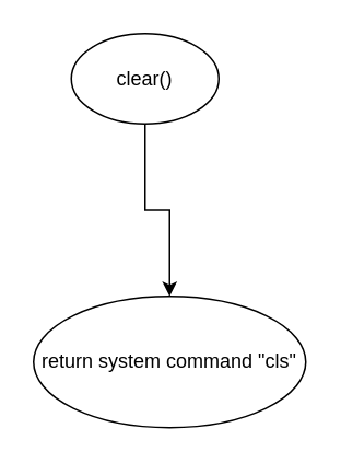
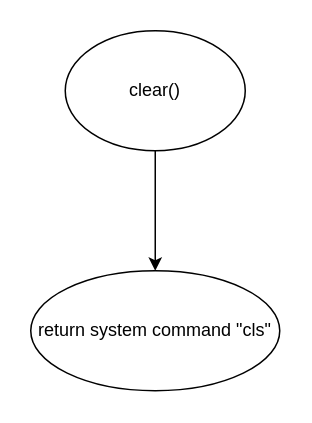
- <mxCell id="3" value="clear()" style="ellipse;whiteSpace=wrap;html=1;" parent="1" vertex="1"><mxGeometry x="43" y="20" width="90" height="55" as="geometry" /></mxCell>
+ <mxCell id="3" value="clear()" style="ellipse;whiteSpace=wrap;html=1;" parent="1" vertex="1"><mxGeometry x="43" y="20" width="120" height="80" as="geometry" /></mxCell>
